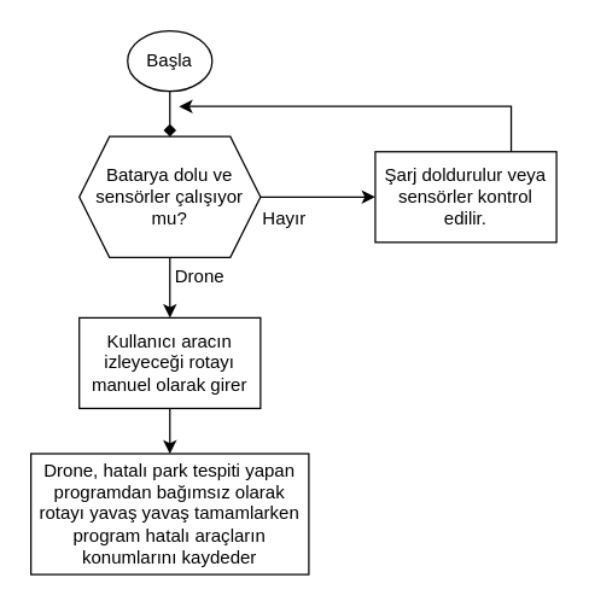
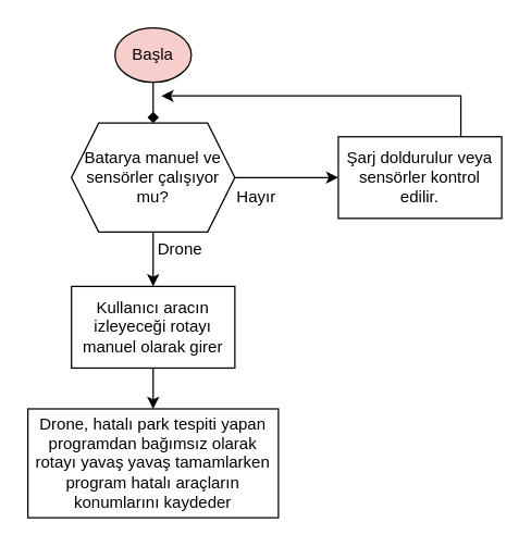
- <mxCell id="3" value="Başla" style="ellipse;whiteSpace=wrap;html=1;" vertex="1" parent="1"><mxGeometry x="84" y="20" width="56" height="40" as="geometry" /></mxCell>
+ <mxCell id="3" value="Başla" style="ellipse;whiteSpace=wrap;html=1;fillColor=#f8cecc;" vertex="1" parent="1"><mxGeometry x="84" y="20" width="56" height="40" as="geometry" /></mxCell>
- <mxCell id="6" value="Batarya dolu ve sensörler çalışıyor mu?" style="shape=hexagon;perimeter=hexagonPerimeter2;whiteSpace=wrap;html=1;fixedSize=1;strokeColor=default;" vertex="1" parent="1"><mxGeometry x="52" y="90" width="120" height="80" as="geometry" /></mxCell>
+ <mxCell id="6" value="Batarya manuel ve sensörler çalışıyor mu?" style="shape=hexagon;perimeter=hexagonPerimeter2;whiteSpace=wrap;html=1;fixedSize=1;strokeColor=default;" vertex="1" parent="1"><mxGeometry x="52" y="90" width="120" height="80" as="geometry" /></mxCell>
